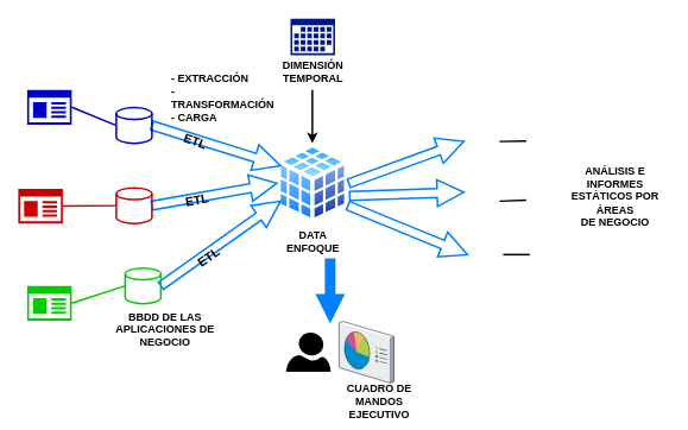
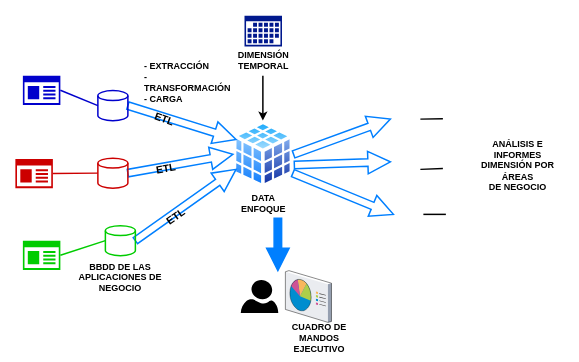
- <mxCell id="40" value="&lt;div&gt;ANÁLISIS E&lt;/div&gt;&lt;div&gt;INFORMES &lt;br&gt;&lt;/div&gt;&lt;div&gt;ESTÁTICOS POR&lt;/div&gt;&lt;div&gt;ÁREAS&lt;/div&gt;&lt;div&gt;DE NEGOCIO&lt;br&gt;&lt;/div&gt;" style="text;html=1;strokeColor=none;fillColor=none;align=center;verticalAlign=middle;whiteSpace=wrap;rounded=0;fontStyle=1" parent="1" vertex="1"><mxGeometry x="630" y="210" width="120" height="20" as="geometry" /></mxCell>
+ <mxCell id="40" value="&lt;div&gt;ANÁLISIS E&lt;/div&gt;&lt;div&gt;INFORMES &lt;br&gt;&lt;/div&gt;&lt;div&gt;DIMENSIÓN POR&lt;/div&gt;&lt;div&gt;ÁREAS&lt;/div&gt;&lt;div&gt;DE NEGOCIO&lt;br&gt;&lt;/div&gt;" style="text;html=1;strokeColor=none;fillColor=none;align=center;verticalAlign=middle;whiteSpace=wrap;rounded=0;fontStyle=1" parent="1" vertex="1"><mxGeometry x="630" y="210" width="120" height="20" as="geometry" /></mxCell>
- <mxCell id="30" value="&lt;div&gt;BBDD DE LAS APLICACIONES DE NEGOCIO&lt;br&gt;&lt;/div&gt;" style="text;html=1;strokeColor=none;fillColor=none;align=center;verticalAlign=middle;whiteSpace=wrap;rounded=0;fontStyle=1" parent="1" vertex="1"><mxGeometry x="125" y="359" width="120" height="20" as="geometry" /></mxCell>
+ <mxCell id="30" value="&lt;div&gt;BBDD DE LAS APLICACIONES DE NEGOCIO&lt;br&gt;&lt;/div&gt;" style="text;html=1;strokeColor=none;fillColor=none;align=center;verticalAlign=middle;whiteSpace=wrap;rounded=0;fontStyle=1" parent="1" vertex="1"><mxGeometry x="100" y="359" width="120" height="20" as="geometry" /></mxCell>
